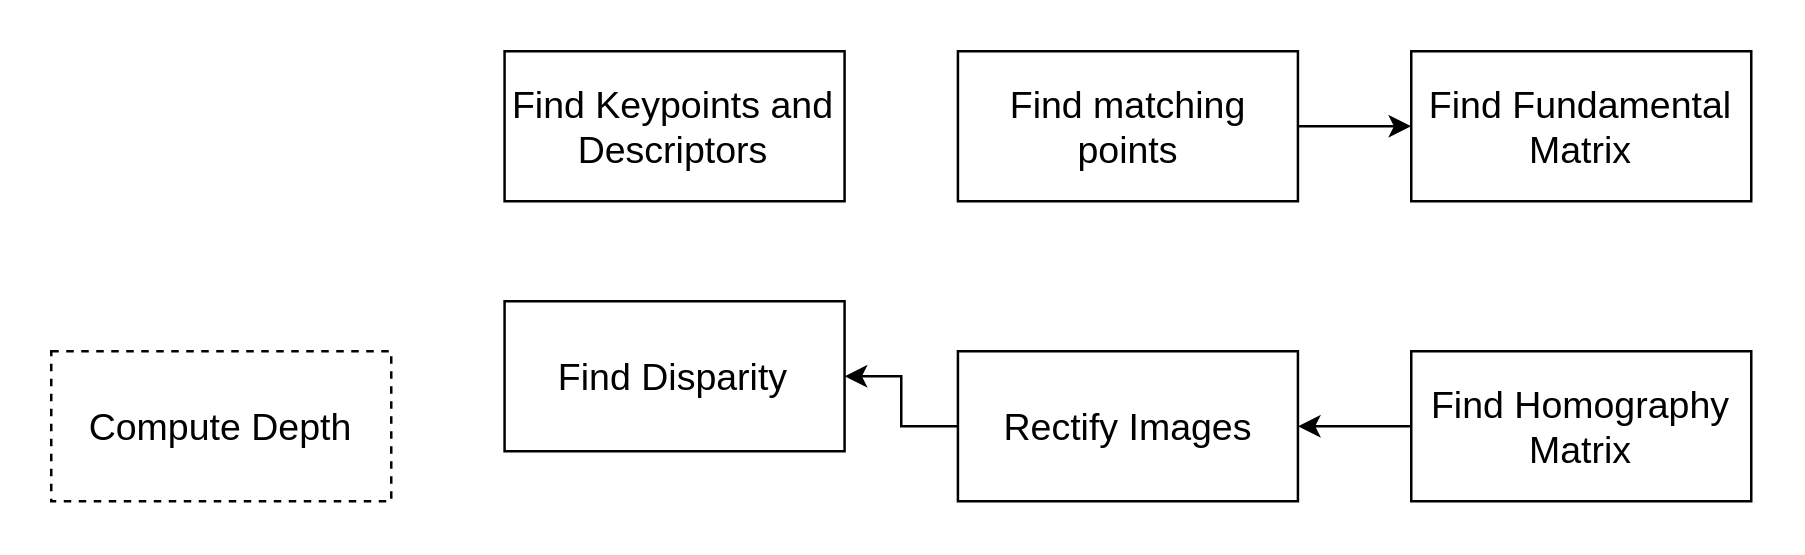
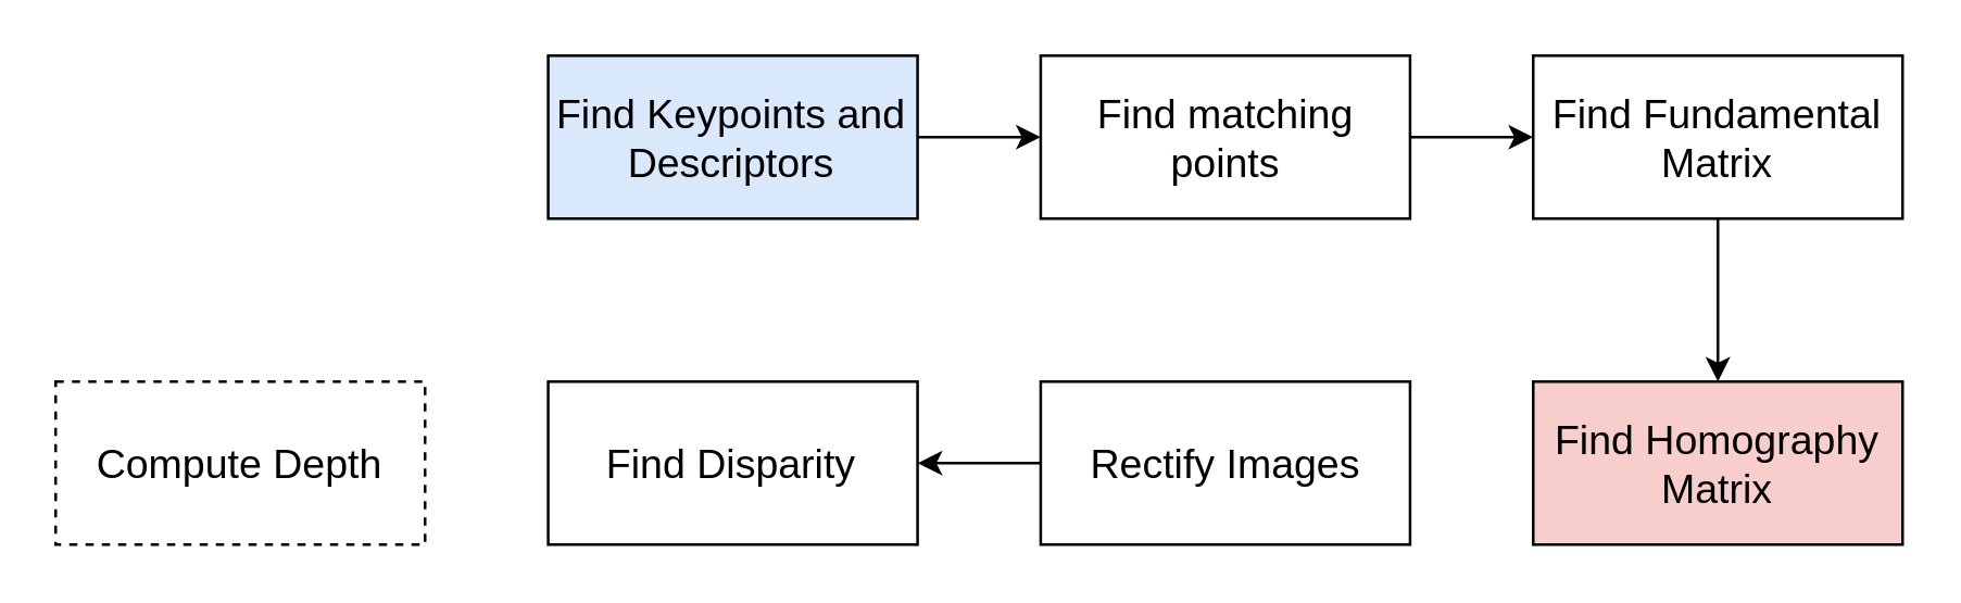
- <mxCell id="3" value="Find Keypoints and Descriptors" style="whiteSpace=wrap;html=1;rounded=0;fontSize=15;" vertex="1" parent="2"><mxGeometry x="181.333" width="136" height="60.0" as="geometry" /></mxCell>
+ <mxCell id="3" value="Find Keypoints and Descriptors" style="whiteSpace=wrap;html=1;rounded=0;fontSize=15;fillColor=#dae8fc;" vertex="1" parent="2"><mxGeometry x="181.333" width="136" height="60.0" as="geometry" /></mxCell>
+ <mxCell id="5" value="" style="edgeStyle=orthogonalEdgeStyle;rounded=0;orthogonalLoop=1;jettySize=auto;html=1;fontSize=15;" edge="1" parent="2" source="3" target="4"><mxGeometry relative="1" as="geometry" /></mxCell>
+ <mxCell id="9" value="" style="edgeStyle=orthogonalEdgeStyle;rounded=0;orthogonalLoop=1;jettySize=auto;html=1;fontSize=15;" edge="1" parent="2" source="6" target="8"><mxGeometry relative="1" as="geometry" /></mxCell>
- <mxCell id="12" value="Find Disparity" style="whiteSpace=wrap;html=1;rounded=0;fontSize=15;" vertex="1" parent="2"><mxGeometry x="181.333" y="100" width="136" height="60.0" as="geometry" /></mxCell>
+ <mxCell id="12" value="Find Disparity" style="whiteSpace=wrap;html=1;rounded=0;fontSize=15;" vertex="1" parent="2"><mxGeometry x="181.333" y="120.0" width="136" height="60.0" as="geometry" /></mxCell>
- <mxCell id="11" style="edgeStyle=orthogonalEdgeStyle;rounded=0;orthogonalLoop=1;jettySize=auto;html=1;fontSize=15;" edge="1" parent="2" source="8" target="10"><mxGeometry relative="1" as="geometry" /></mxCell>
- <mxCell id="8" value="Find Homography Matrix" style="whiteSpace=wrap;html=1;rounded=0;fontSize=15;" vertex="1" parent="2"><mxGeometry x="544" y="120.0" width="136" height="60.0" as="geometry" /></mxCell>
+ <mxCell id="8" value="Find Homography Matrix" style="whiteSpace=wrap;html=1;rounded=0;fontSize=15;fillColor=#f8cecc;" vertex="1" parent="2"><mxGeometry x="544" y="120.0" width="136" height="60.0" as="geometry" /></mxCell>
